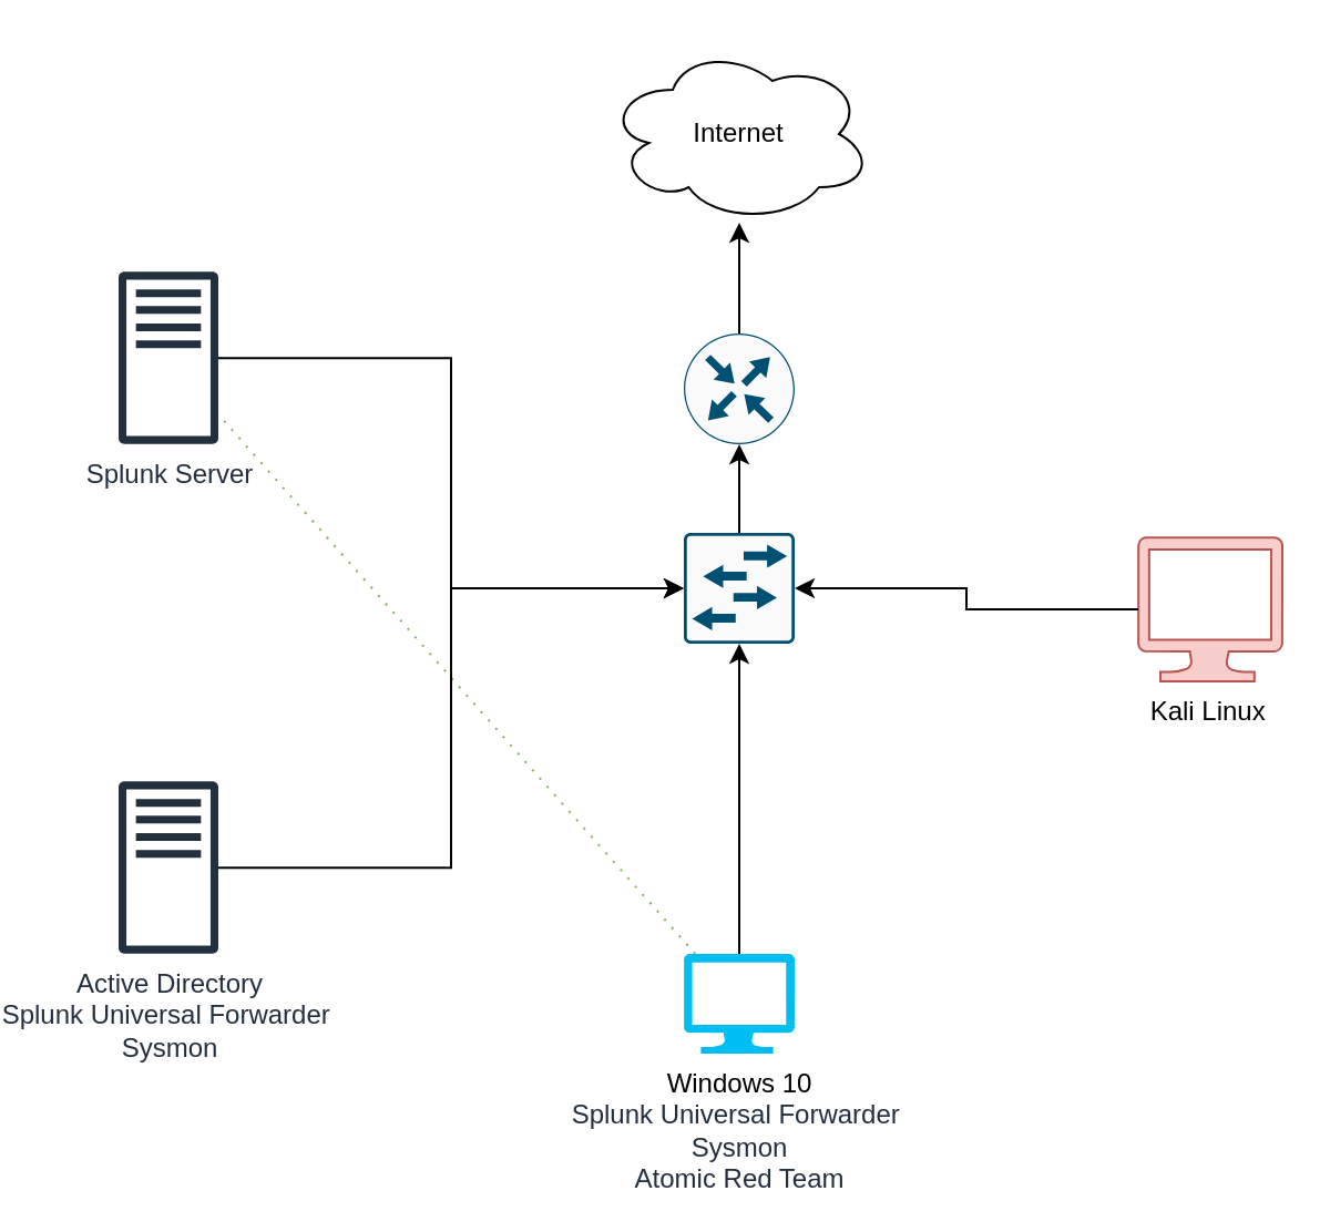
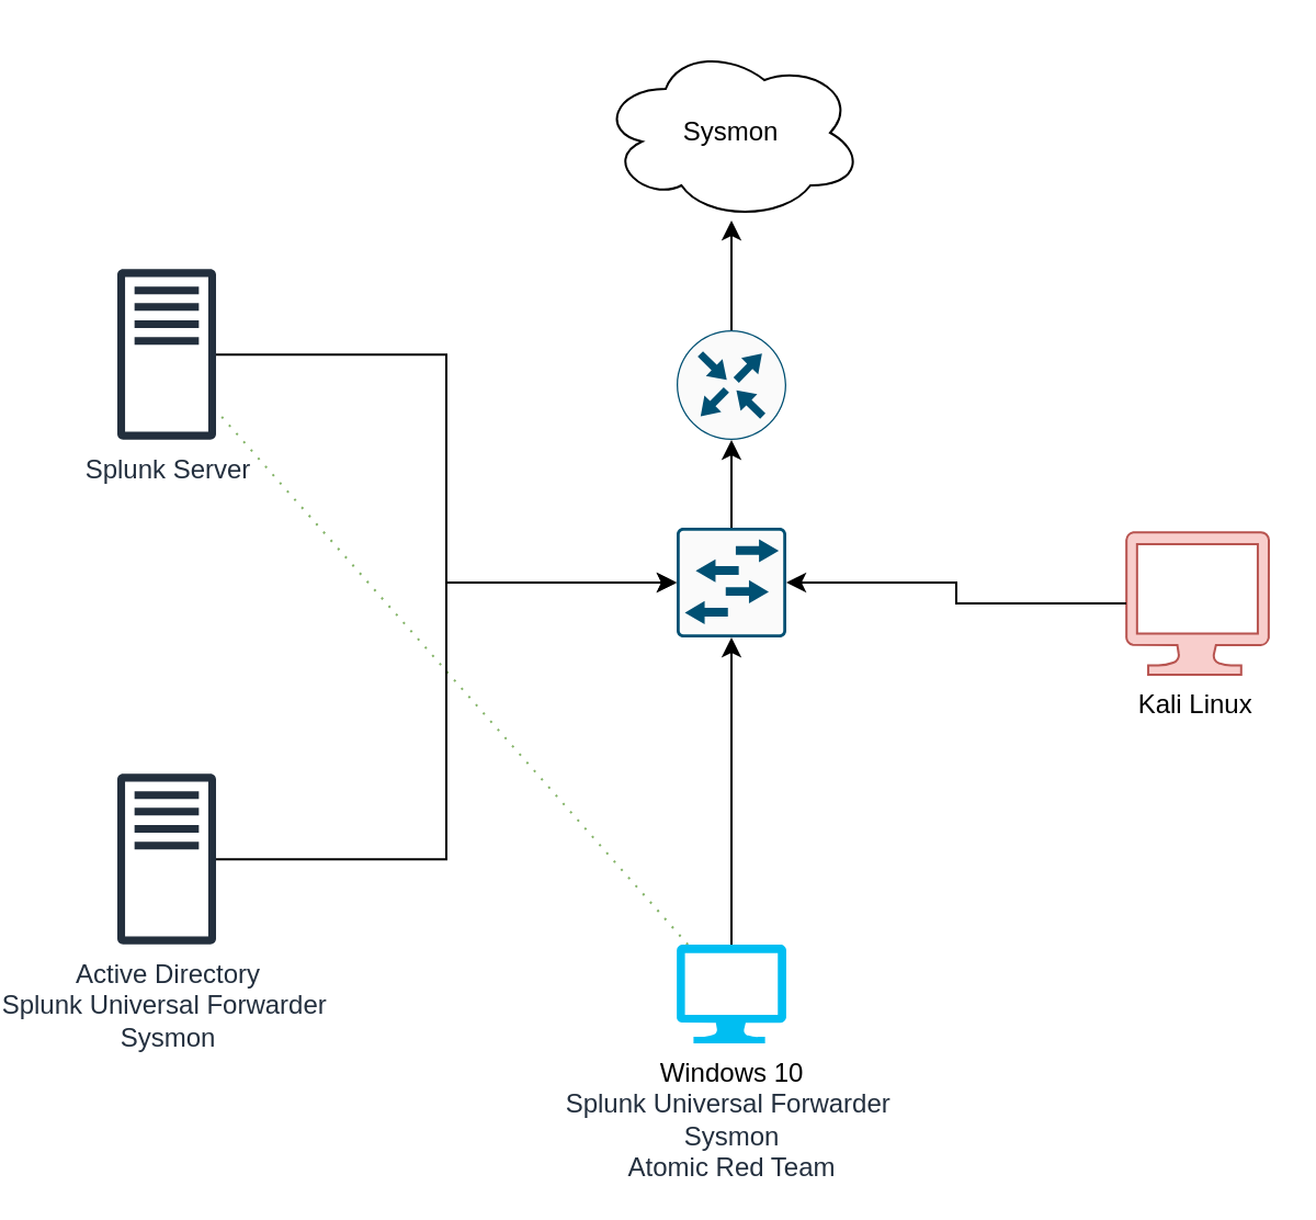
- <mxCell id="10" value="Internet" style="ellipse;shape=cloud;whiteSpace=wrap;html=1;" vertex="1" parent="1"><mxGeometry x="240" y="20" width="120" height="80" as="geometry" /></mxCell>
+ <mxCell id="10" value="Sysmon" style="ellipse;shape=cloud;whiteSpace=wrap;html=1;" vertex="1" parent="1"><mxGeometry x="240" y="20" width="120" height="80" as="geometry" /></mxCell>
